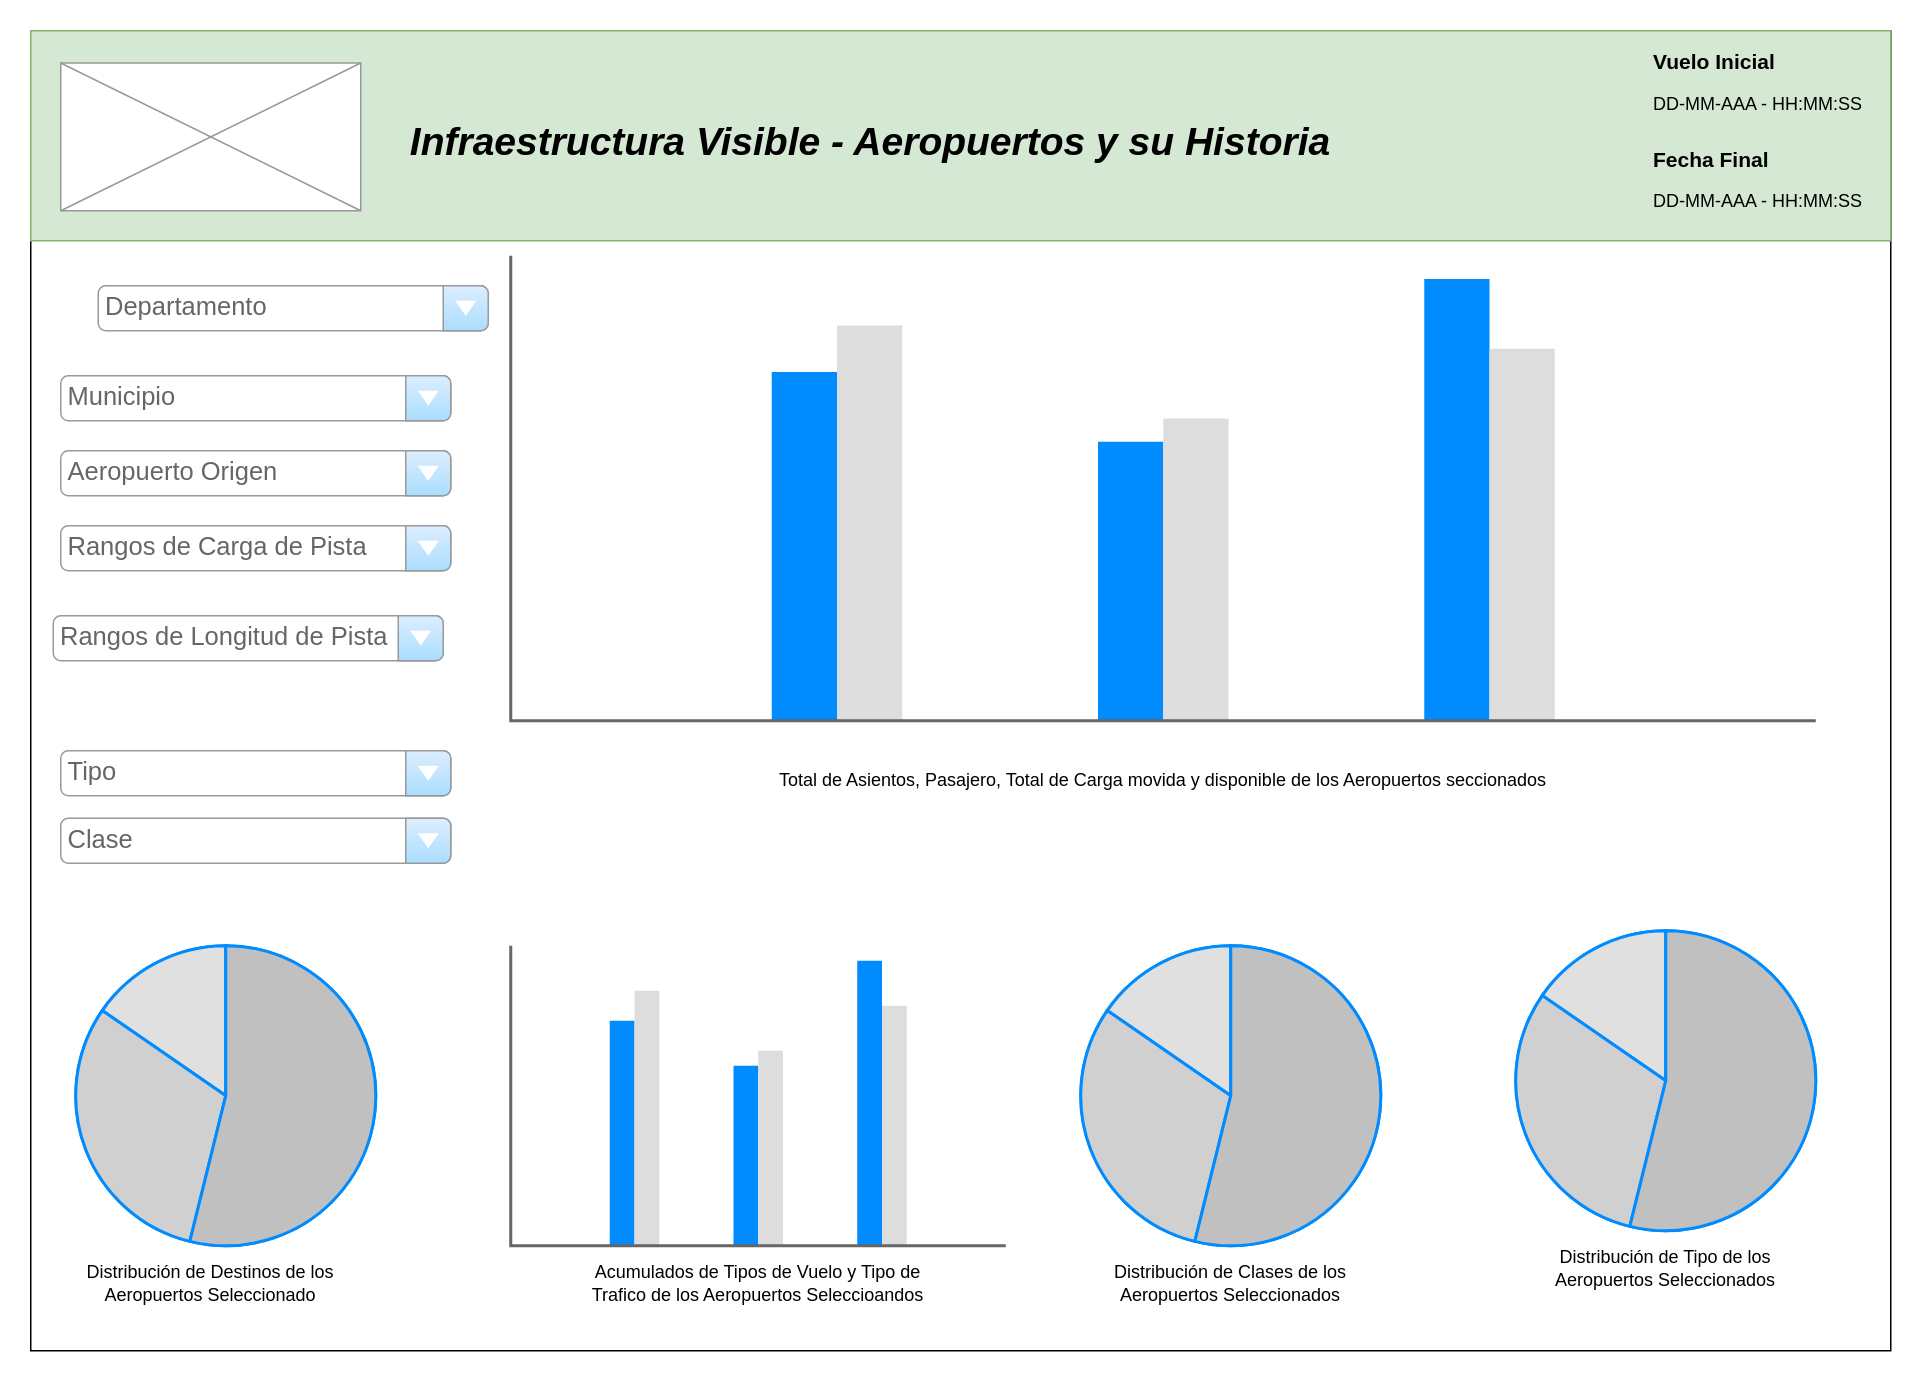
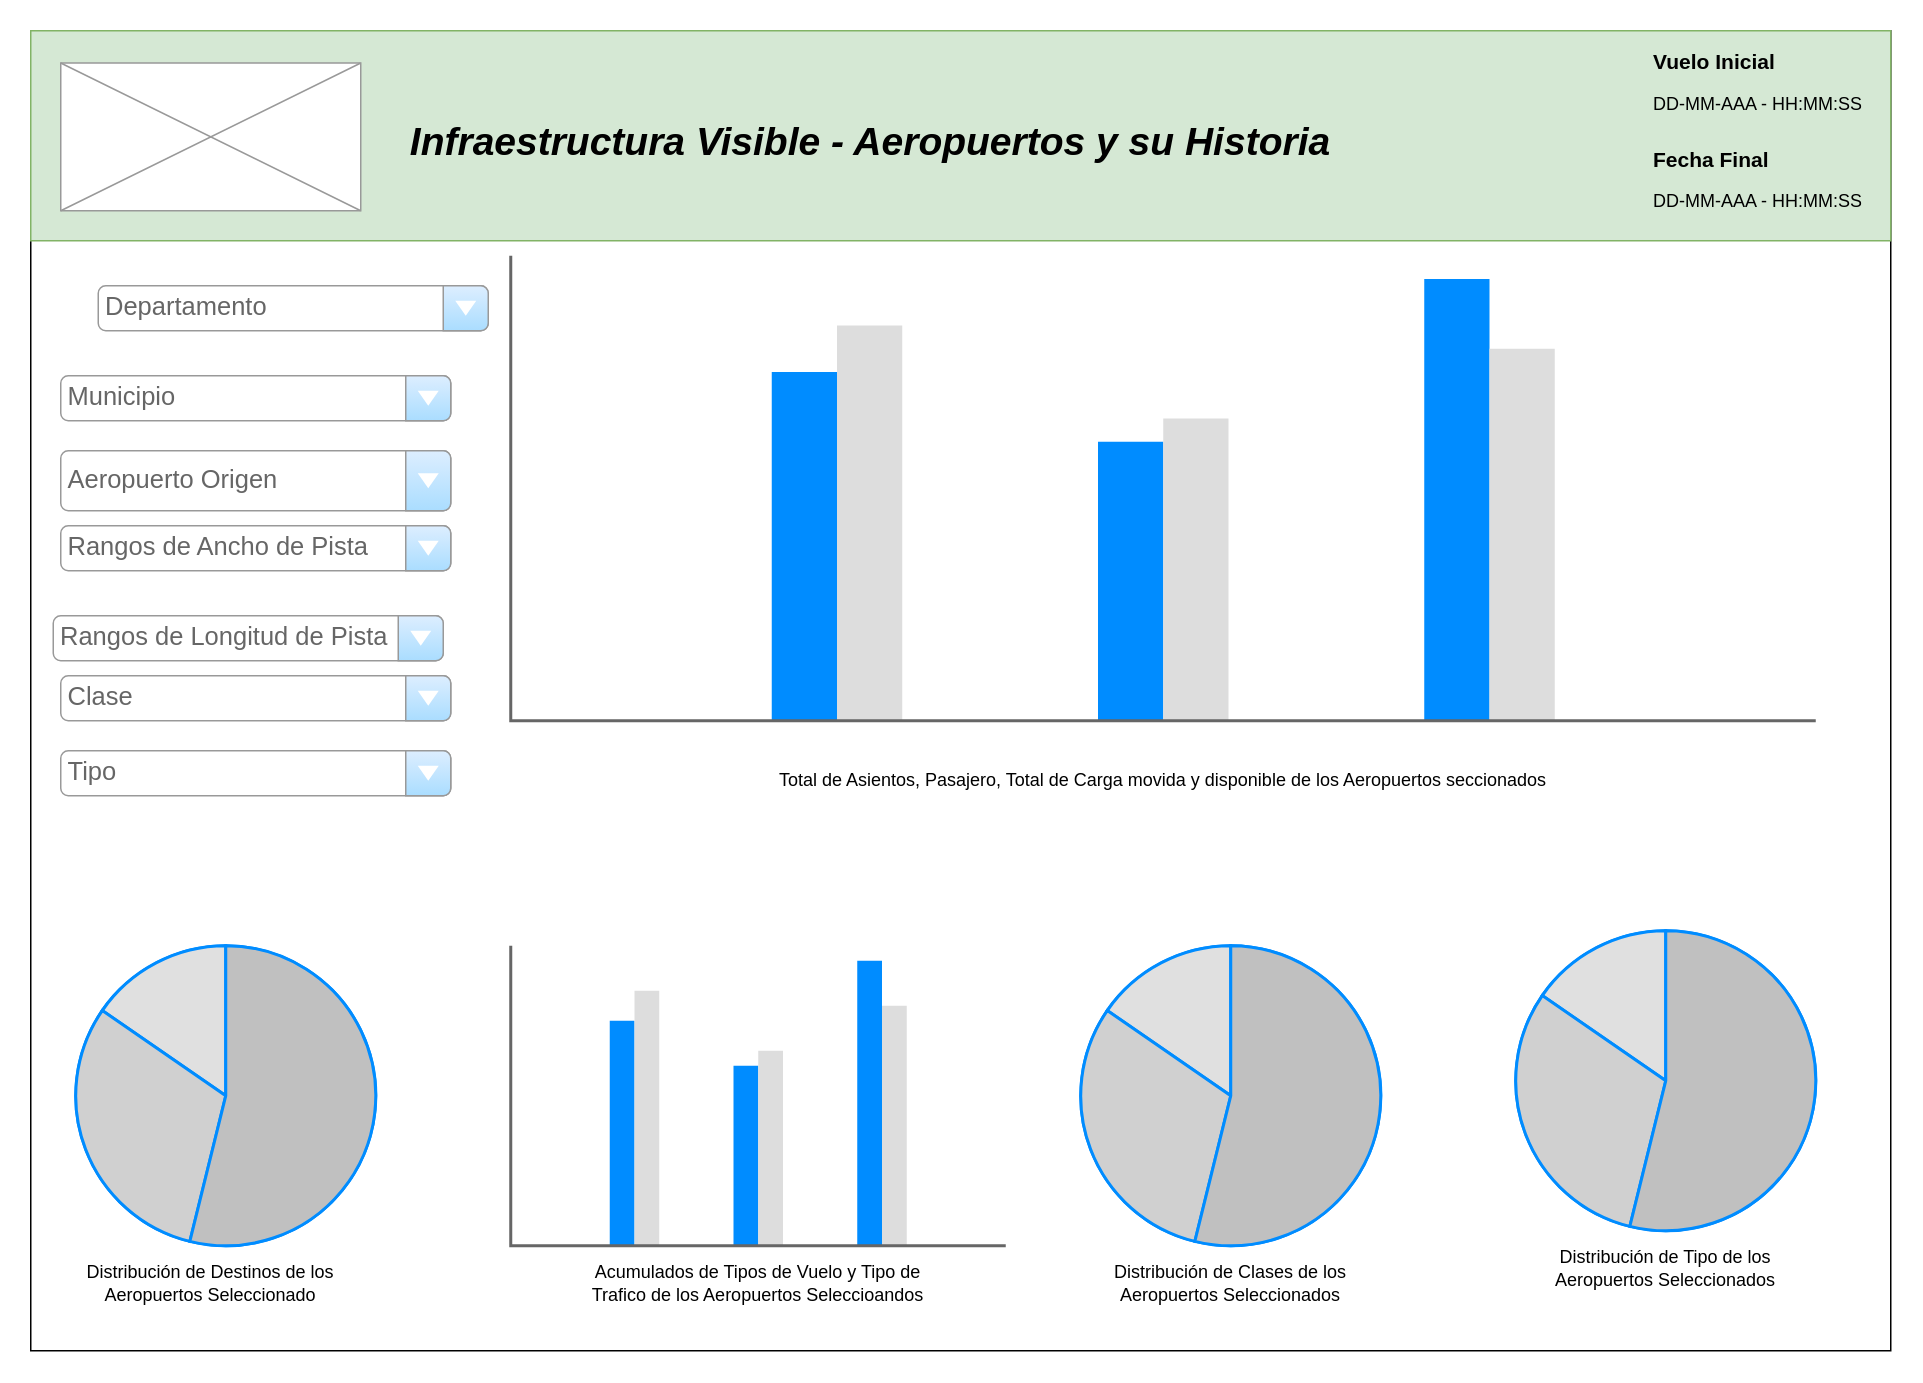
- <mxCell id="10" value="Aeropuerto Origen" style="strokeWidth=1;shadow=0;dashed=0;align=center;html=1;shape=mxgraph.mockup.forms.comboBox;strokeColor=#999999;fillColor=#ddeeff;align=left;fillColor2=#aaddff;mainText=;fontColor=#666666;fontSize=17;spacingLeft=3;" vertex="1" parent="1"><mxGeometry x="40" y="300" width="260" height="30" as="geometry" /></mxCell>
+ <mxCell id="10" value="Aeropuerto Origen" style="strokeWidth=1;shadow=0;dashed=0;align=center;html=1;shape=mxgraph.mockup.forms.comboBox;strokeColor=#999999;fillColor=#ddeeff;align=left;fillColor2=#aaddff;mainText=;fontColor=#666666;fontSize=17;spacingLeft=3;" vertex="1" parent="1"><mxGeometry x="40" y="300" width="260" height="40" as="geometry" /></mxCell>
- <mxCell id="17" value="Rangos de Carga de Pista" style="strokeWidth=1;shadow=0;dashed=0;align=center;html=1;shape=mxgraph.mockup.forms.comboBox;strokeColor=#999999;fillColor=#ddeeff;align=left;fillColor2=#aaddff;mainText=;fontColor=#666666;fontSize=17;spacingLeft=3;" vertex="1" parent="1"><mxGeometry x="40" y="350" width="260" height="30" as="geometry" /></mxCell>
+ <mxCell id="17" value="Rangos de Ancho de Pista" style="strokeWidth=1;shadow=0;dashed=0;align=center;html=1;shape=mxgraph.mockup.forms.comboBox;strokeColor=#999999;fillColor=#ddeeff;align=left;fillColor2=#aaddff;mainText=;fontColor=#666666;fontSize=17;spacingLeft=3;" vertex="1" parent="1"><mxGeometry x="40" y="350" width="260" height="30" as="geometry" /></mxCell>
- <mxCell id="19" value="Clase" style="strokeWidth=1;shadow=0;dashed=0;align=center;html=1;shape=mxgraph.mockup.forms.comboBox;strokeColor=#999999;fillColor=#ddeeff;align=left;fillColor2=#aaddff;mainText=;fontColor=#666666;fontSize=17;spacingLeft=3;" vertex="1" parent="1"><mxGeometry x="40" y="545" width="260" height="30" as="geometry" /></mxCell>
+ <mxCell id="19" value="Clase" style="strokeWidth=1;shadow=0;dashed=0;align=center;html=1;shape=mxgraph.mockup.forms.comboBox;strokeColor=#999999;fillColor=#ddeeff;align=left;fillColor2=#aaddff;mainText=;fontColor=#666666;fontSize=17;spacingLeft=3;" vertex="1" parent="1"><mxGeometry x="40" y="450" width="260" height="30" as="geometry" /></mxCell>
